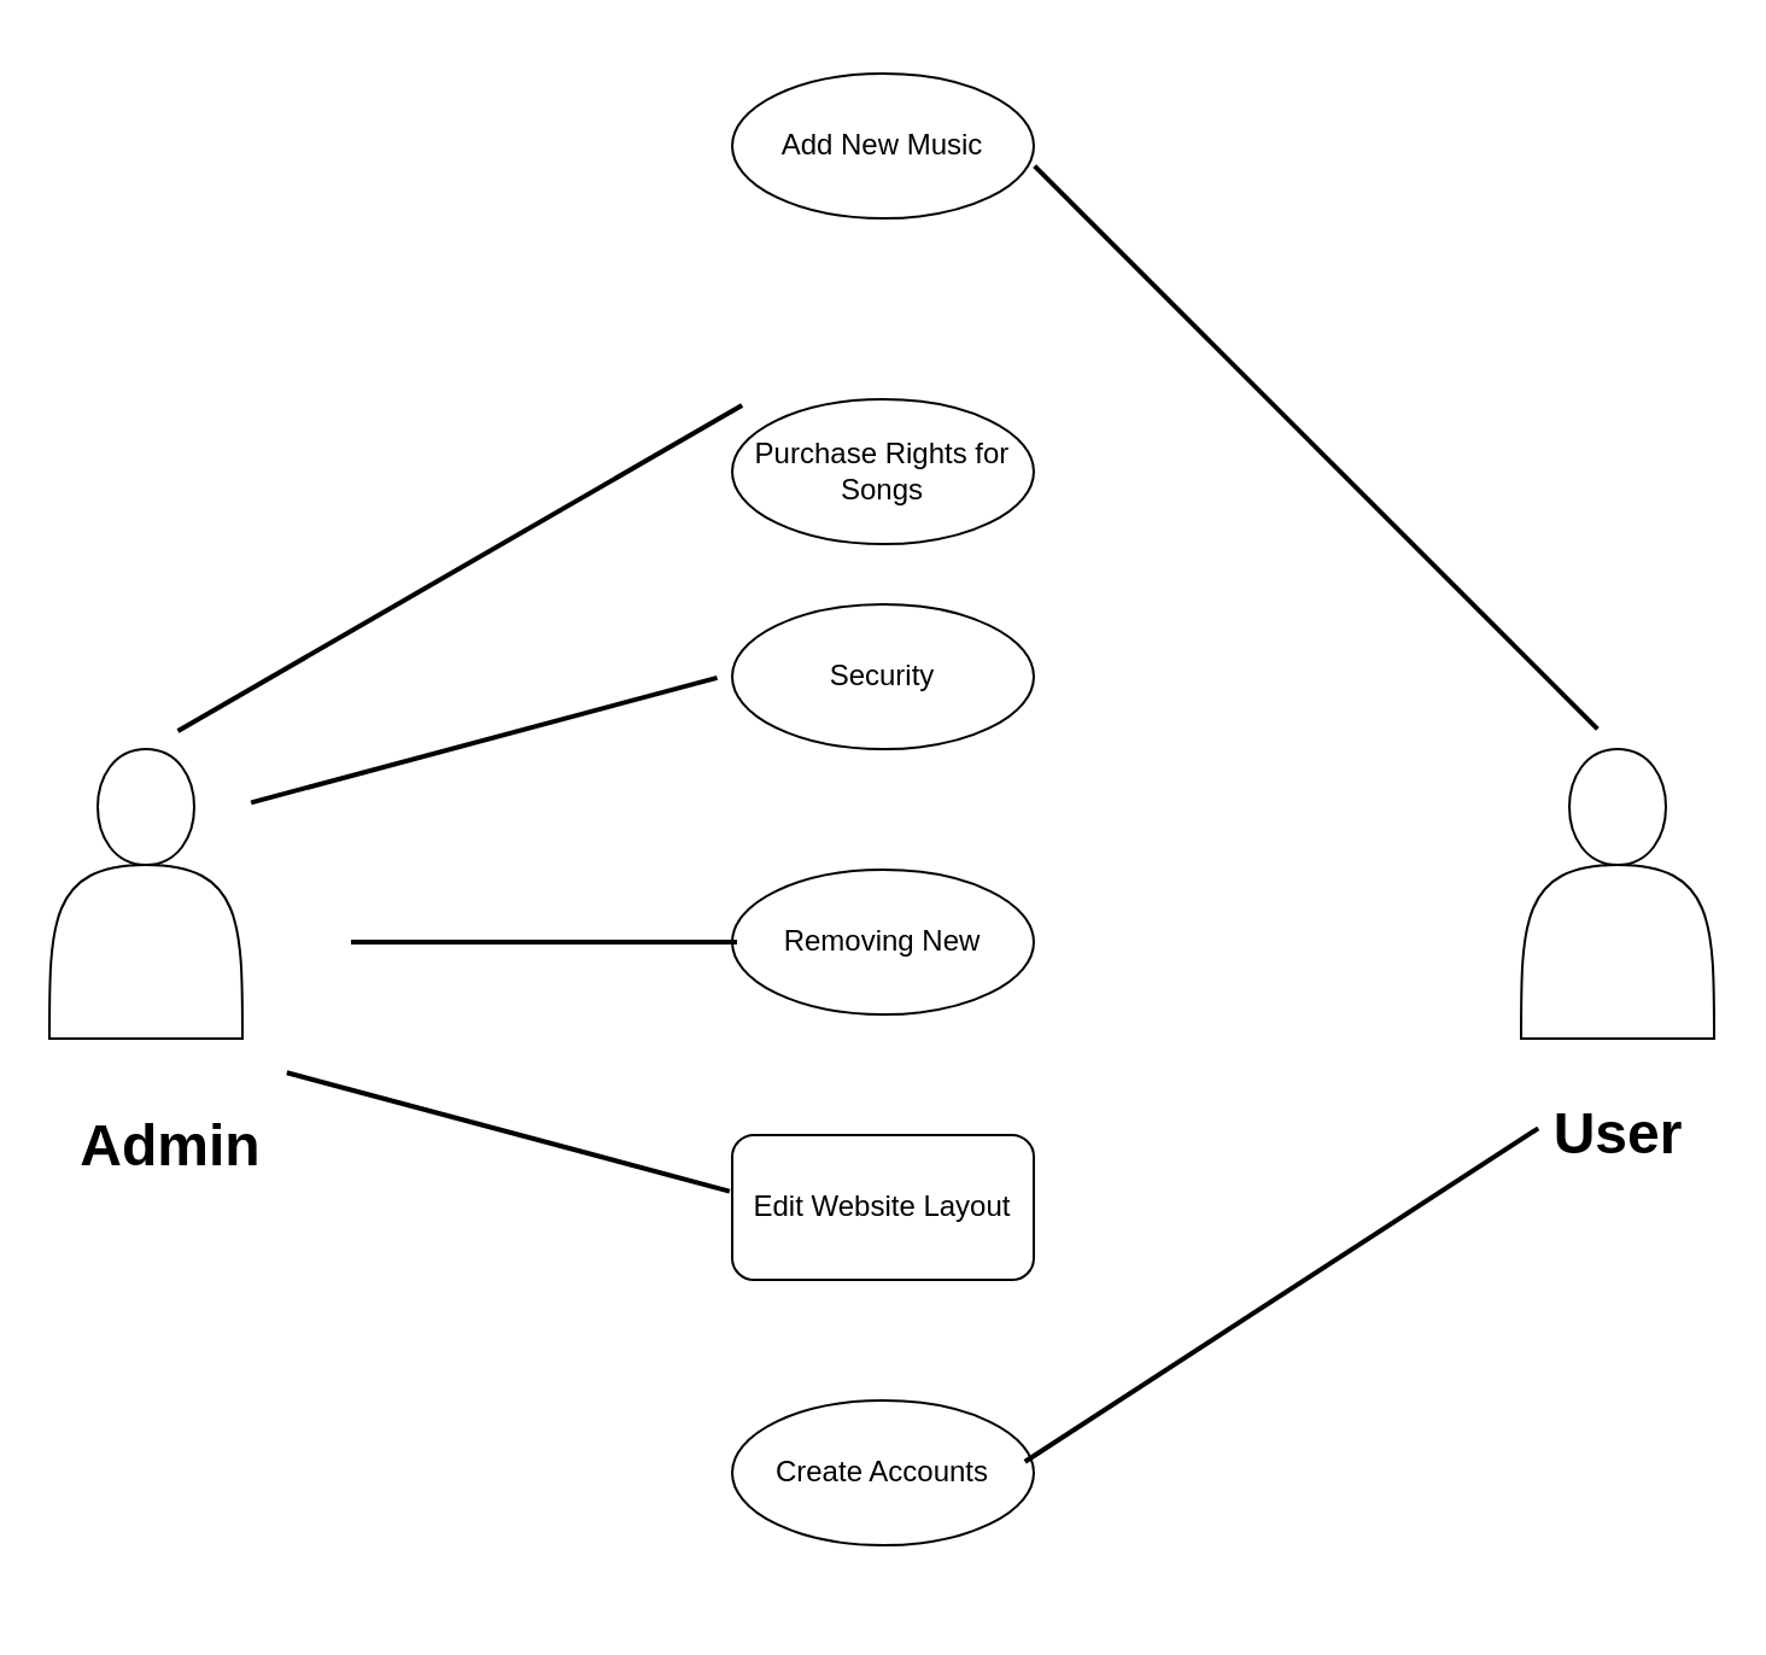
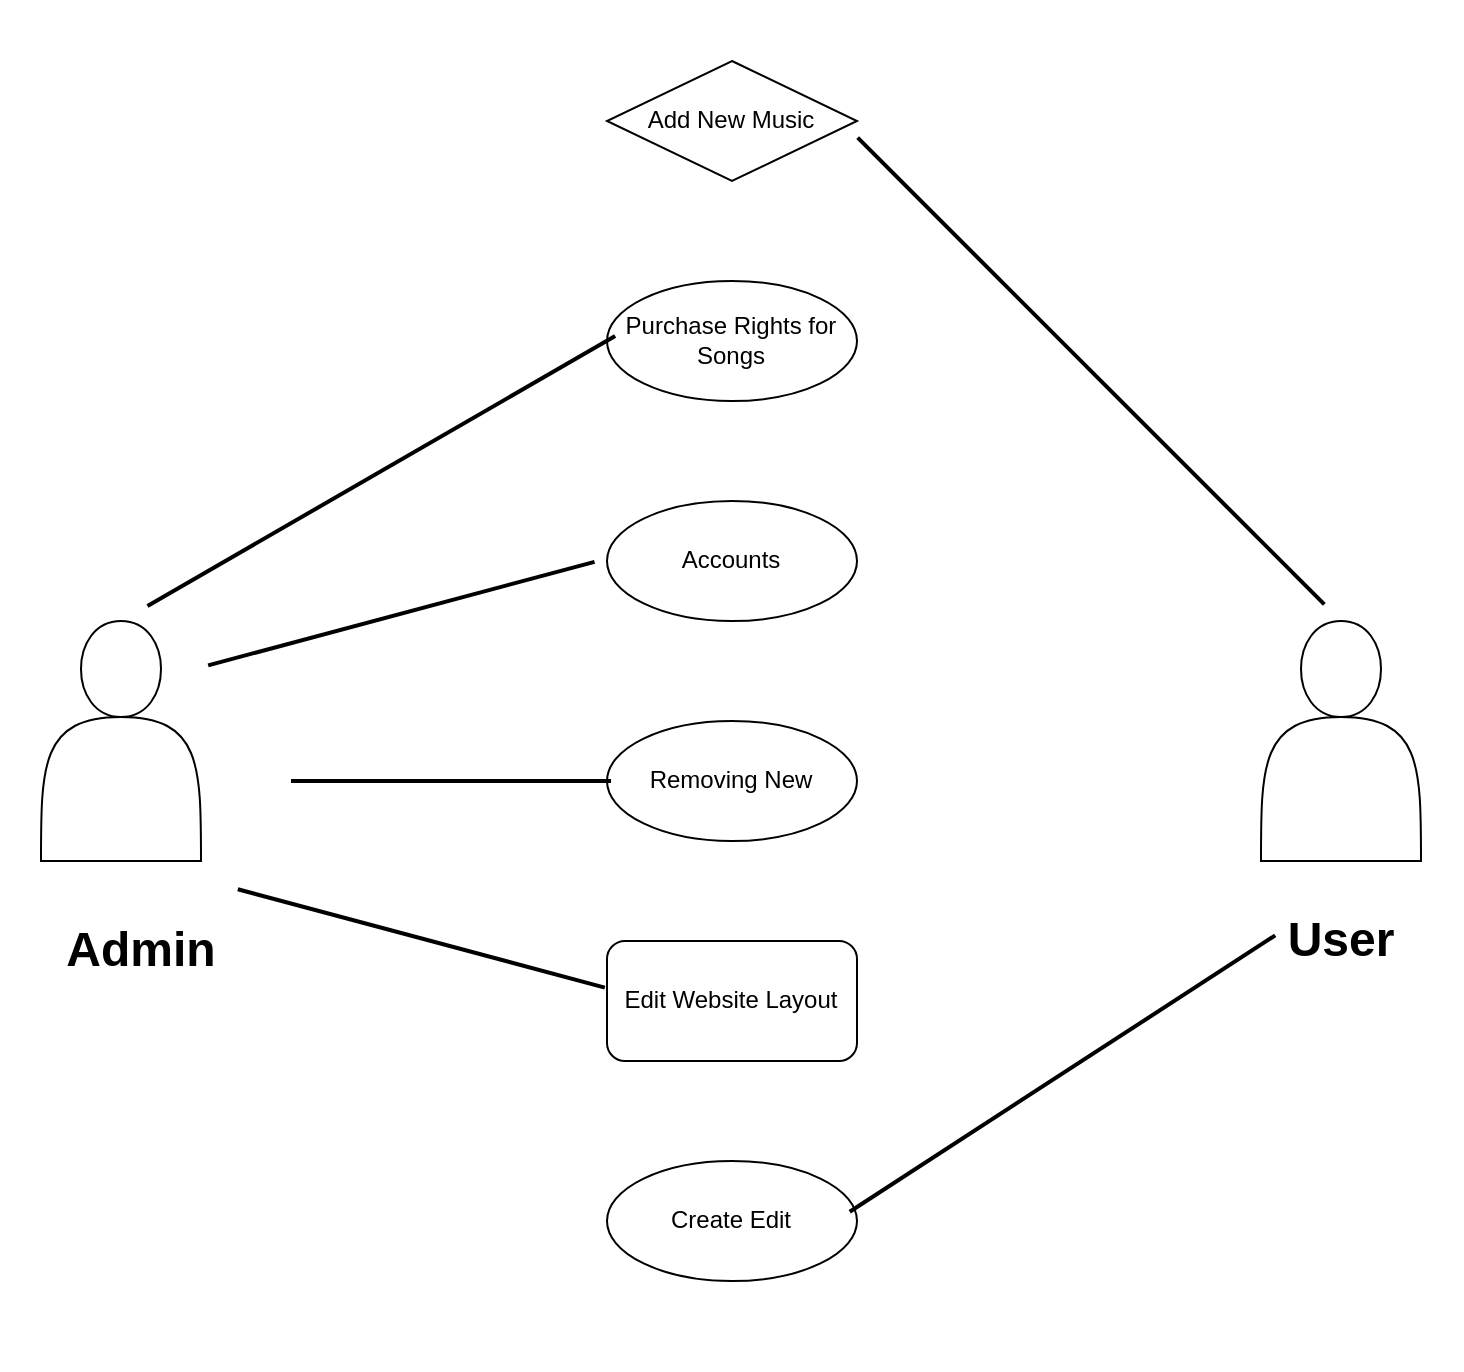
- <mxCell id="4" value="Add New Music" style="ellipse;whiteSpace=wrap;html=1;align=center;newEdgeStyle={&quot;edgeStyle&quot;:&quot;entityRelationEdgeStyle&quot;,&quot;startArrow&quot;:&quot;none&quot;,&quot;endArrow&quot;:&quot;none&quot;,&quot;segment&quot;:10,&quot;curved&quot;:1,&quot;sourcePerimeterSpacing&quot;:0,&quot;targetPerimeterSpacing&quot;:0};treeFolding=1;treeMoving=1;" vertex="1" parent="1"><mxGeometry x="303" y="30" width="125" height="60" as="geometry" /></mxCell>
+ <mxCell id="4" value="Add New Music" style="rhombus;whiteSpace=wrap;html=1;align=center;newEdgeStyle={&quot;edgeStyle&quot;:&quot;entityRelationEdgeStyle&quot;,&quot;startArrow&quot;:&quot;none&quot;,&quot;endArrow&quot;:&quot;none&quot;,&quot;segment&quot;:10,&quot;curved&quot;:1,&quot;sourcePerimeterSpacing&quot;:0,&quot;targetPerimeterSpacing&quot;:0};treeFolding=1;treeMoving=1;" vertex="1" parent="1"><mxGeometry x="303" y="30" width="125" height="60" as="geometry" /></mxCell>
- <mxCell id="5" value="Purchase Rights for Songs" style="ellipse;whiteSpace=wrap;html=1;align=center;newEdgeStyle={&quot;edgeStyle&quot;:&quot;entityRelationEdgeStyle&quot;,&quot;startArrow&quot;:&quot;none&quot;,&quot;endArrow&quot;:&quot;none&quot;,&quot;segment&quot;:10,&quot;curved&quot;:1,&quot;sourcePerimeterSpacing&quot;:0,&quot;targetPerimeterSpacing&quot;:0};treeFolding=1;treeMoving=1;" vertex="1" parent="1"><mxGeometry x="303" y="165" width="125" height="60" as="geometry" /></mxCell>
+ <mxCell id="5" value="Purchase Rights for Songs" style="ellipse;whiteSpace=wrap;html=1;align=center;newEdgeStyle={&quot;edgeStyle&quot;:&quot;entityRelationEdgeStyle&quot;,&quot;startArrow&quot;:&quot;none&quot;,&quot;endArrow&quot;:&quot;none&quot;,&quot;segment&quot;:10,&quot;curved&quot;:1,&quot;sourcePerimeterSpacing&quot;:0,&quot;targetPerimeterSpacing&quot;:0};treeFolding=1;treeMoving=1;" vertex="1" parent="1"><mxGeometry x="303" y="140" width="125" height="60" as="geometry" /></mxCell>
- <mxCell id="6" value="Security" style="ellipse;whiteSpace=wrap;html=1;align=center;newEdgeStyle={&quot;edgeStyle&quot;:&quot;entityRelationEdgeStyle&quot;,&quot;startArrow&quot;:&quot;none&quot;,&quot;endArrow&quot;:&quot;none&quot;,&quot;segment&quot;:10,&quot;curved&quot;:1,&quot;sourcePerimeterSpacing&quot;:0,&quot;targetPerimeterSpacing&quot;:0};treeFolding=1;treeMoving=1;" vertex="1" parent="1"><mxGeometry x="303" y="250" width="125" height="60" as="geometry" /></mxCell>
+ <mxCell id="6" value="Accounts" style="ellipse;whiteSpace=wrap;html=1;align=center;newEdgeStyle={&quot;edgeStyle&quot;:&quot;entityRelationEdgeStyle&quot;,&quot;startArrow&quot;:&quot;none&quot;,&quot;endArrow&quot;:&quot;none&quot;,&quot;segment&quot;:10,&quot;curved&quot;:1,&quot;sourcePerimeterSpacing&quot;:0,&quot;targetPerimeterSpacing&quot;:0};treeFolding=1;treeMoving=1;" vertex="1" parent="1"><mxGeometry x="303" y="250" width="125" height="60" as="geometry" /></mxCell>
- <mxCell id="9" value="Create Accounts" style="ellipse;whiteSpace=wrap;html=1;align=center;newEdgeStyle={&quot;edgeStyle&quot;:&quot;entityRelationEdgeStyle&quot;,&quot;startArrow&quot;:&quot;none&quot;,&quot;endArrow&quot;:&quot;none&quot;,&quot;segment&quot;:10,&quot;curved&quot;:1,&quot;sourcePerimeterSpacing&quot;:0,&quot;targetPerimeterSpacing&quot;:0};treeFolding=1;treeMoving=1;" vertex="1" parent="1"><mxGeometry x="303" y="580" width="125" height="60" as="geometry" /></mxCell>
+ <mxCell id="9" value="Create Edit" style="ellipse;whiteSpace=wrap;html=1;align=center;newEdgeStyle={&quot;edgeStyle&quot;:&quot;entityRelationEdgeStyle&quot;,&quot;startArrow&quot;:&quot;none&quot;,&quot;endArrow&quot;:&quot;none&quot;,&quot;segment&quot;:10,&quot;curved&quot;:1,&quot;sourcePerimeterSpacing&quot;:0,&quot;targetPerimeterSpacing&quot;:0};treeFolding=1;treeMoving=1;" vertex="1" parent="1"><mxGeometry x="303" y="580" width="125" height="60" as="geometry" /></mxCell>
